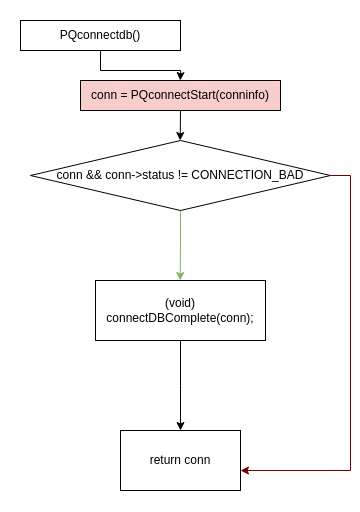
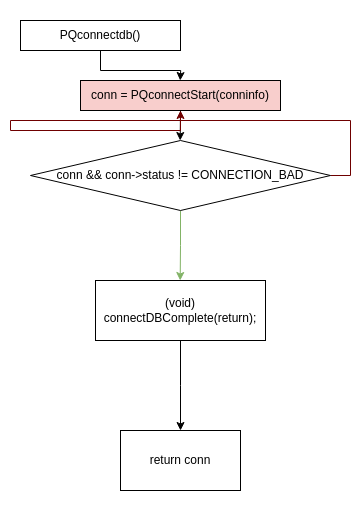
- <mxCell id="10" value="(void) connectDBComplete(conn);" style="rounded=0;whiteSpace=wrap;html=1;" vertex="1" parent="1"><mxGeometry x="95" y="280" width="170" height="60" as="geometry" /></mxCell>
+ <mxCell id="10" value="(void) connectDBComplete(return);" style="rounded=0;whiteSpace=wrap;html=1;" vertex="1" parent="1"><mxGeometry x="95" y="280" width="170" height="60" as="geometry" /></mxCell>
- <mxCell id="7" style="edgeStyle=orthogonalEdgeStyle;rounded=0;orthogonalLoop=1;jettySize=auto;html=1;exitX=1;exitY=0.5;exitDx=0;exitDy=0;fillColor=#a20025;strokeColor=#6F0000;entryX=1;entryY=0.667;entryDx=0;entryDy=0;entryPerimeter=0;" edge="1" parent="1" source="8" target="11"><mxGeometry relative="1" as="geometry"><mxPoint x="370" y="430" as="targetPoint" /></mxGeometry></mxCell>
+ <mxCell id="7" style="edgeStyle=orthogonalEdgeStyle;rounded=0;orthogonalLoop=1;jettySize=auto;html=1;exitX=1;exitY=0.5;exitDx=0;exitDy=0;fillColor=#a20025;strokeColor=#6F0000;" edge="1" parent="1" source="8" target="5"><mxGeometry relative="1" as="geometry"><mxPoint x="370" y="430" as="targetPoint" /></mxGeometry></mxCell>
